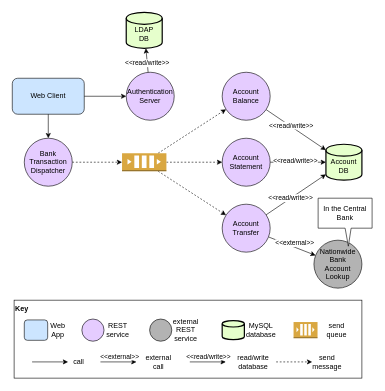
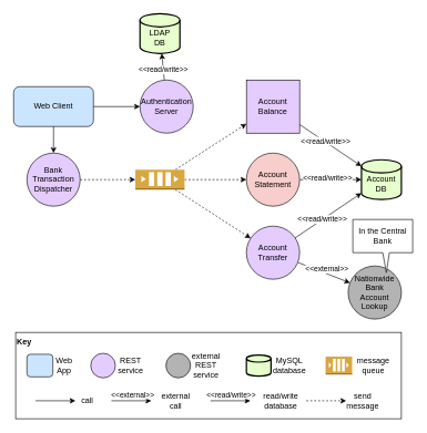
- <mxCell id="42" value="Account&lt;br style=&quot;border-color: var(--border-color);&quot;&gt;Balance" style="ellipse;whiteSpace=wrap;html=1;aspect=fixed;fillColor=#E5CCFF;" vertex="1" parent="1"><mxGeometry x="370" y="120" width="80" height="80" as="geometry" /></mxCell>
+ <mxCell id="42" value="Account&lt;br style=&quot;border-color: var(--border-color);&quot;&gt;Balance" style="whiteSpace=wrap;html=1;aspect=fixed;fillColor=#E5CCFF;rounded=0;" vertex="1" parent="1"><mxGeometry x="370" y="120" width="80" height="80" as="geometry" /></mxCell>
- <mxCell id="43" value="Account&lt;br style=&quot;border-color: var(--border-color);&quot;&gt;Statement" style="ellipse;whiteSpace=wrap;html=1;aspect=fixed;fillColor=#E5CCFF;" vertex="1" parent="1"><mxGeometry x="370" y="230" width="80" height="80" as="geometry" /></mxCell>
+ <mxCell id="43" value="Account&lt;br style=&quot;border-color: var(--border-color);&quot;&gt;Statement" style="ellipse;whiteSpace=wrap;html=1;aspect=fixed;fillColor=#f8cecc;" vertex="1" parent="1"><mxGeometry x="370" y="230" width="80" height="80" as="geometry" /></mxCell>
- <mxCell id="13" value="send&lt;br&gt;queue" style="text;html=1;strokeColor=none;fillColor=none;align=center;verticalAlign=middle;whiteSpace=wrap;rounded=0;" parent="1" vertex="1"><mxGeometry x="531" y="535" width="60" height="30" as="geometry" /></mxCell>
+ <mxCell id="13" value="message&lt;br&gt;queue" style="text;html=1;strokeColor=none;fillColor=none;align=center;verticalAlign=middle;whiteSpace=wrap;rounded=0;" parent="1" vertex="1"><mxGeometry x="531" y="535" width="60" height="30" as="geometry" /></mxCell>
